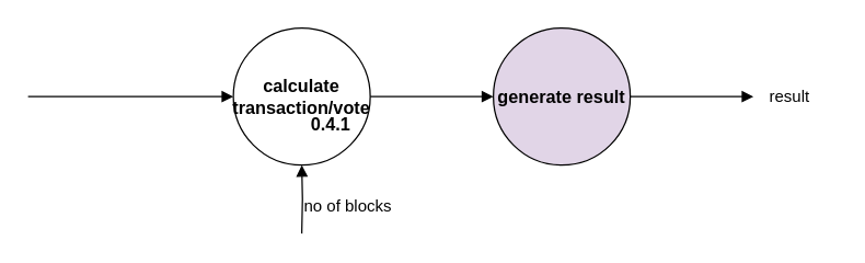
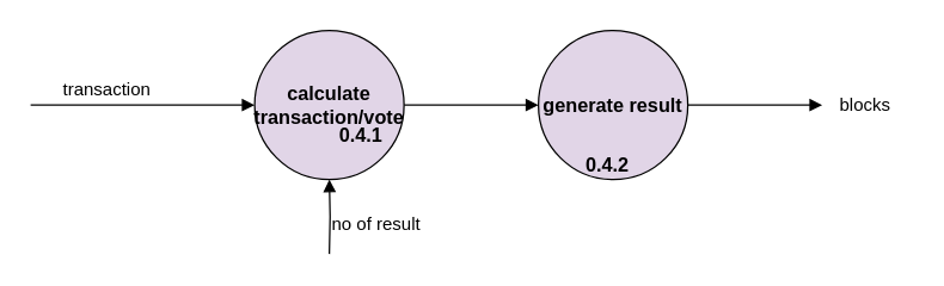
+ <mxCell id="5" value="transaction" style="text;html=1;resizable=0;points=[];autosize=1;align=left;verticalAlign=top;spacingTop=-4;" parent="1" vertex="1"><mxGeometry x="40" y="50" width="70" height="20" as="geometry" /></mxCell>
- <mxCell id="3" value="calculate transaction/vote" style="ellipse;whiteSpace=wrap;html=1;aspect=fixed;fontSize=13;fontStyle=1" parent="1" vertex="1"><mxGeometry x="170" y="20" width="100" height="100" as="geometry" /></mxCell>
+ <mxCell id="3" value="calculate transaction/vote" style="ellipse;whiteSpace=wrap;html=1;aspect=fixed;fontSize=13;fontStyle=1;fillColor=#e1d5e7;" parent="1" vertex="1"><mxGeometry x="170" y="20" width="100" height="100" as="geometry" /></mxCell>
- <mxCell id="9" value="result" style="text;html=1;resizable=0;points=[];autosize=1;align=left;verticalAlign=top;spacingTop=-4;" parent="1" vertex="1"><mxGeometry x="560" y="60" width="50" height="20" as="geometry" /></mxCell>
+ <mxCell id="9" value="blocks" style="text;html=1;resizable=0;points=[];autosize=1;align=left;verticalAlign=top;spacingTop=-4;" parent="1" vertex="1"><mxGeometry x="560" y="60" width="50" height="20" as="geometry" /></mxCell>
+ <mxCell id="11" value="&lt;b&gt;0.4.2&lt;/b&gt;" style="text;html=1;resizable=0;points=[];autosize=1;align=left;verticalAlign=top;spacingTop=-4;fontSize=13;" parent="1" vertex="1"><mxGeometry x="390" y="100" width="40" height="20" as="geometry" /></mxCell>
- <mxCell id="12" value="no of blocks" style="text;html=1;resizable=0;points=[];autosize=1;align=left;verticalAlign=top;spacingTop=-4;" vertex="1" parent="1"><mxGeometry x="220" y="140" width="80" height="20" as="geometry" /></mxCell>
+ <mxCell id="12" value="no of result" style="text;html=1;resizable=0;points=[];autosize=1;align=left;verticalAlign=top;spacingTop=-4;" vertex="1" parent="1"><mxGeometry x="220" y="140" width="80" height="20" as="geometry" /></mxCell>
